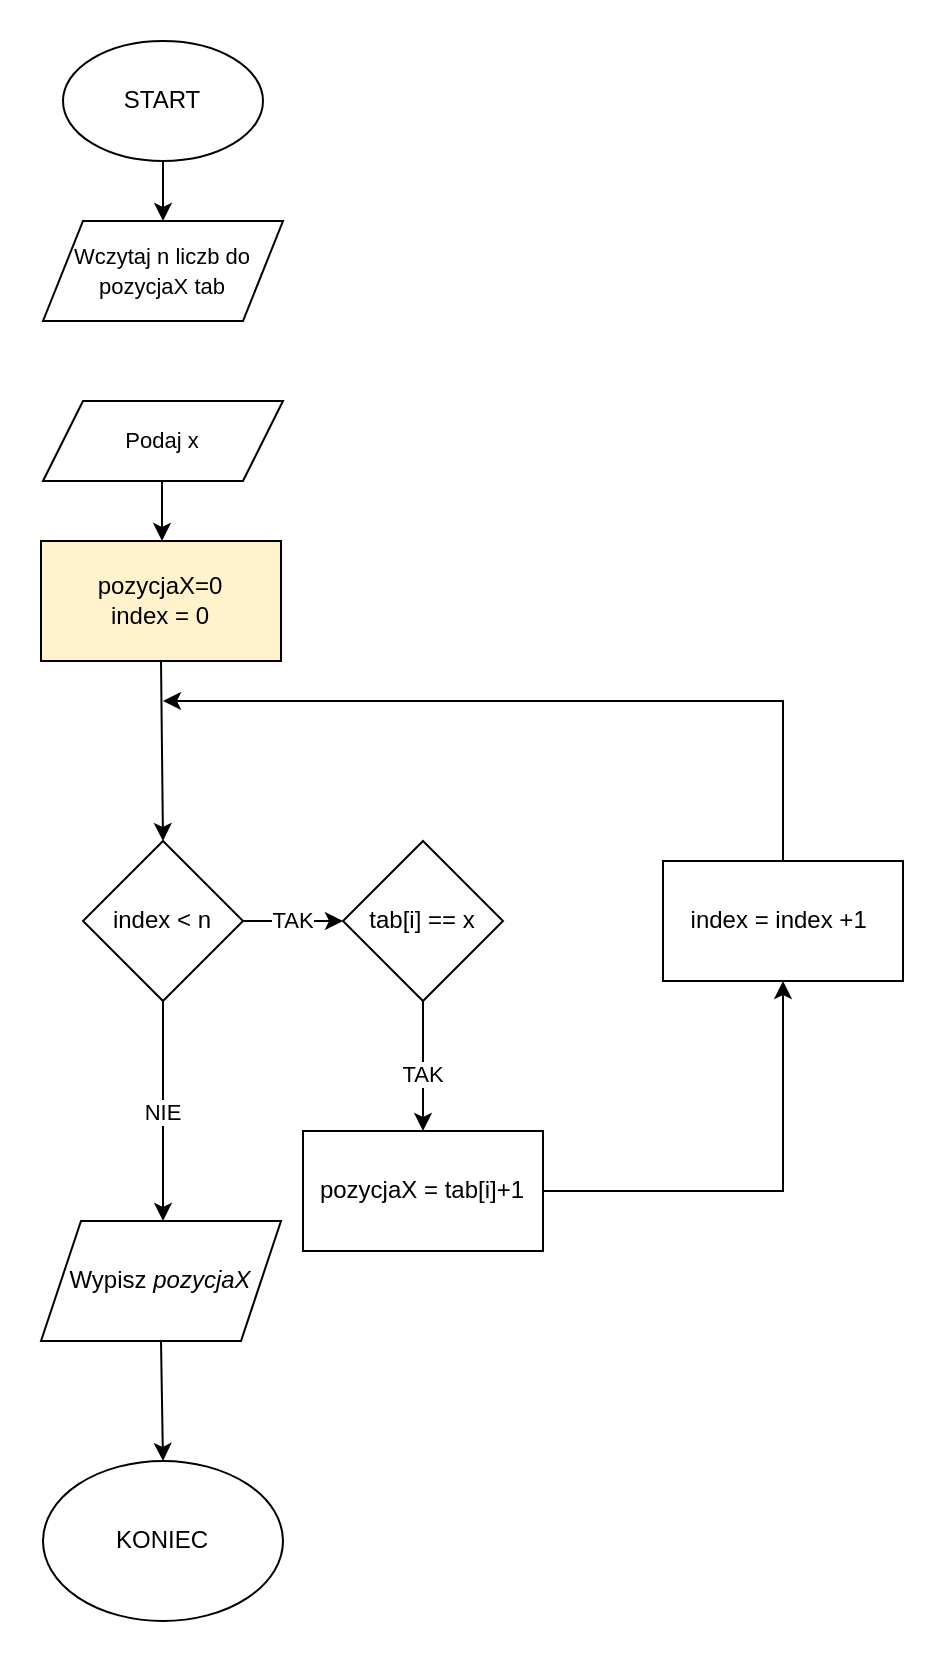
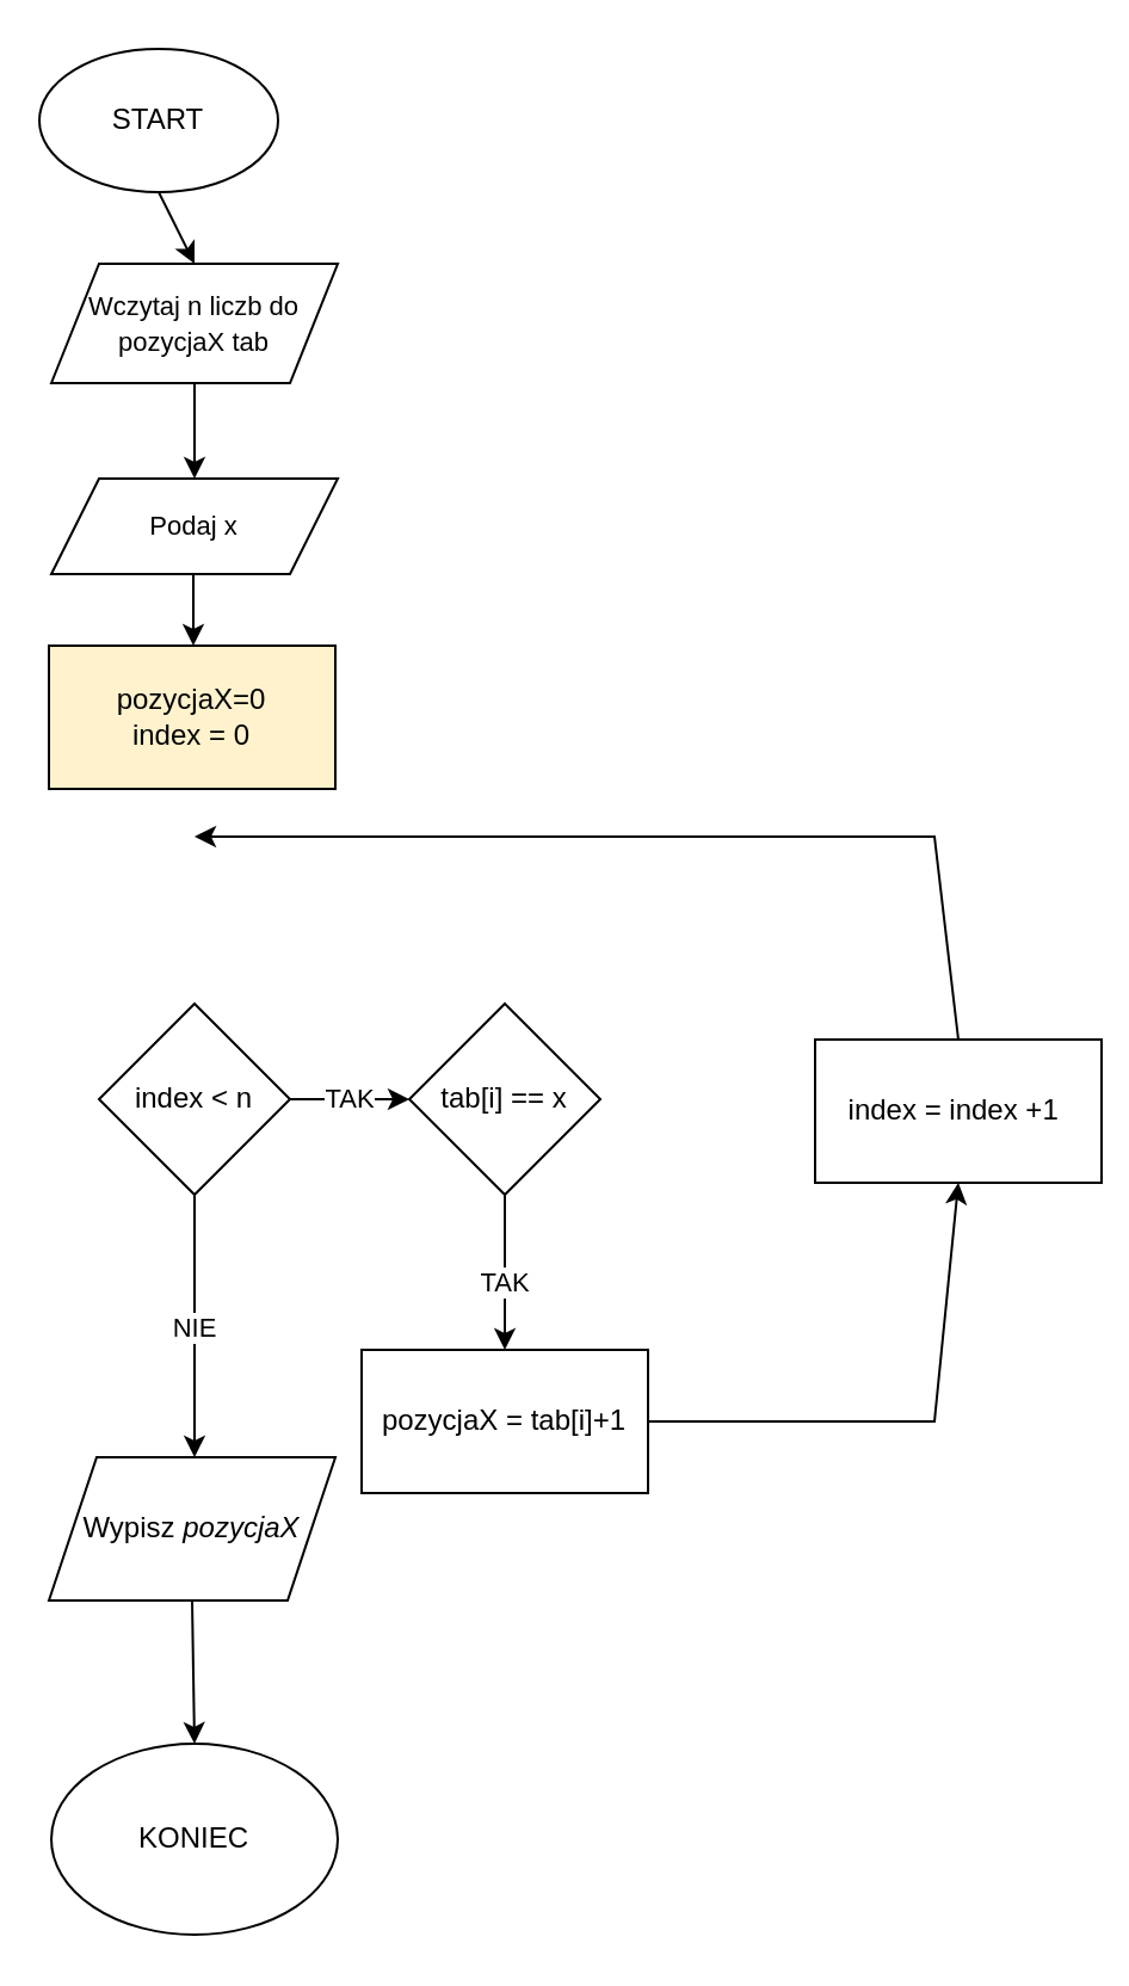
- <mxCell id="2" value="START" style="ellipse;whiteSpace=wrap;html=1;" parent="1" vertex="1"><mxGeometry x="31" y="20" width="100" height="60" as="geometry" /></mxCell>
+ <mxCell id="2" value="START" style="ellipse;whiteSpace=wrap;html=1;" parent="1" vertex="1"><mxGeometry x="16" y="20" width="100" height="60" as="geometry" /></mxCell>
+ <mxCell id="17" value="" style="endArrow=classic;html=1;rounded=0;exitX=0.5;exitY=1;exitDx=0;exitDy=0;entryX=0.5;entryY=0;entryDx=0;entryDy=0;" edge="1" parent="1" source="4" target="16"><mxGeometry width="50" height="50" relative="1" as="geometry"><mxPoint x="351" y="290" as="sourcePoint" /><mxPoint x="401" y="240" as="targetPoint" /></mxGeometry></mxCell>
- <mxCell id="8" value="" style="endArrow=classic;html=1;rounded=0;exitX=0.5;exitY=1;exitDx=0;exitDy=0;entryX=0.5;entryY=0;entryDx=0;entryDy=0;" parent="1" source="6" target="7" edge="1"><mxGeometry width="50" height="50" relative="1" as="geometry"><mxPoint x="401" y="370" as="sourcePoint" /><mxPoint x="451" y="320" as="targetPoint" /></mxGeometry></mxCell>
- <mxCell id="10" value="index = index +1&amp;nbsp;" style="rounded=0;whiteSpace=wrap;html=1;" parent="1" vertex="1"><mxGeometry x="331" y="430" width="120" height="60" as="geometry" /></mxCell>
+ <mxCell id="10" value="index = index +1&amp;nbsp;" style="rounded=0;whiteSpace=wrap;html=1;" parent="1" vertex="1"><mxGeometry x="341" y="435" width="120" height="60" as="geometry" /></mxCell>
